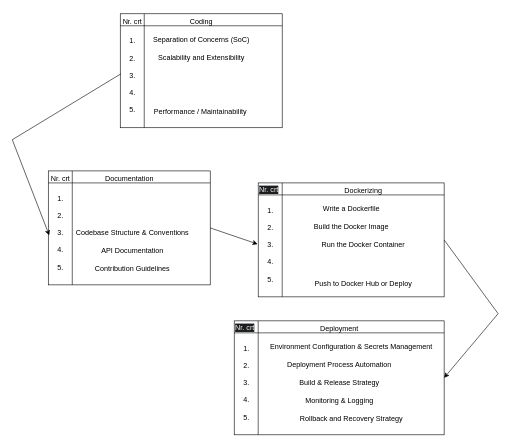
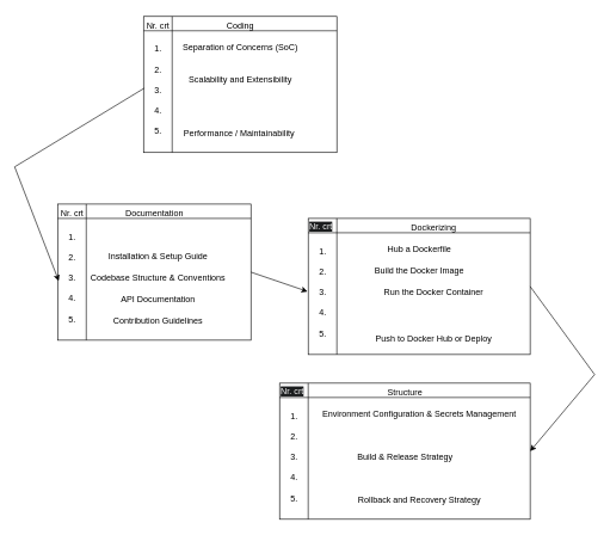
- <mxCell id="6" value="Scalability and Extensibility" style="text;html=1;align=center;verticalAlign=middle;resizable=0;points=[];autosize=1;strokeColor=none;fillColor=none;" parent="1" vertex="1"><mxGeometry x="250" y="80" width="170" height="30" as="geometry" /></mxCell>
+ <mxCell id="6" value="Scalability and Extensibility" style="text;html=1;align=center;verticalAlign=middle;resizable=0;points=[];autosize=1;strokeColor=none;fillColor=none;" parent="1" vertex="1"><mxGeometry x="250" y="95" width="170" height="30" as="geometry" /></mxCell>
- <mxCell id="32" value="Write a Dockerfile" style="text;html=1;align=center;verticalAlign=middle;resizable=0;points=[];autosize=1;strokeColor=none;fillColor=none;" vertex="1" parent="1"><mxGeometry x="525" y="332" width="120" height="30" as="geometry" /></mxCell>
+ <mxCell id="32" value="Hub a Dockerfile" style="text;html=1;align=center;verticalAlign=middle;resizable=0;points=[];autosize=1;strokeColor=none;fillColor=none;" vertex="1" parent="1"><mxGeometry x="525" y="332" width="120" height="30" as="geometry" /></mxCell>
+ <mxCell id="13" value="Installation &amp;amp; Setup Guide" style="text;html=1;align=center;verticalAlign=middle;resizable=0;points=[];autosize=1;strokeColor=none;fillColor=none;" parent="1" vertex="1"><mxGeometry x="140" y="342" width="160" height="30" as="geometry" /></mxCell>
- <mxCell id="19" value="Deployment" style="text;html=1;align=center;verticalAlign=middle;resizable=0;points=[];autosize=1;strokeColor=none;fillColor=none;" parent="1" vertex="1"><mxGeometry x="520" y="532" width="90" height="30" as="geometry" /></mxCell>
+ <mxCell id="19" value="Structure" style="text;html=1;align=center;verticalAlign=middle;resizable=0;points=[];autosize=1;strokeColor=none;fillColor=none;" parent="1" vertex="1"><mxGeometry x="520" y="532" width="90" height="30" as="geometry" /></mxCell>
- <mxCell id="21" value="Deployment Process Automation" style="text;html=1;align=center;verticalAlign=middle;resizable=0;points=[];autosize=1;strokeColor=none;fillColor=none;" parent="1" vertex="1"><mxGeometry x="465" y="592" width="200" height="30" as="geometry" /></mxCell>
- <mxCell id="24" value="&lt;span data-end=&quot;1690&quot; data-start=&quot;1653&quot;&gt;Monitoring &amp;amp; Logging&lt;/span&gt;" style="text;html=1;align=center;verticalAlign=middle;resizable=0;points=[];autosize=1;strokeColor=none;fillColor=none;" parent="1" vertex="1"><mxGeometry x="495" y="652" width="140" height="30" as="geometry" /></mxCell>
